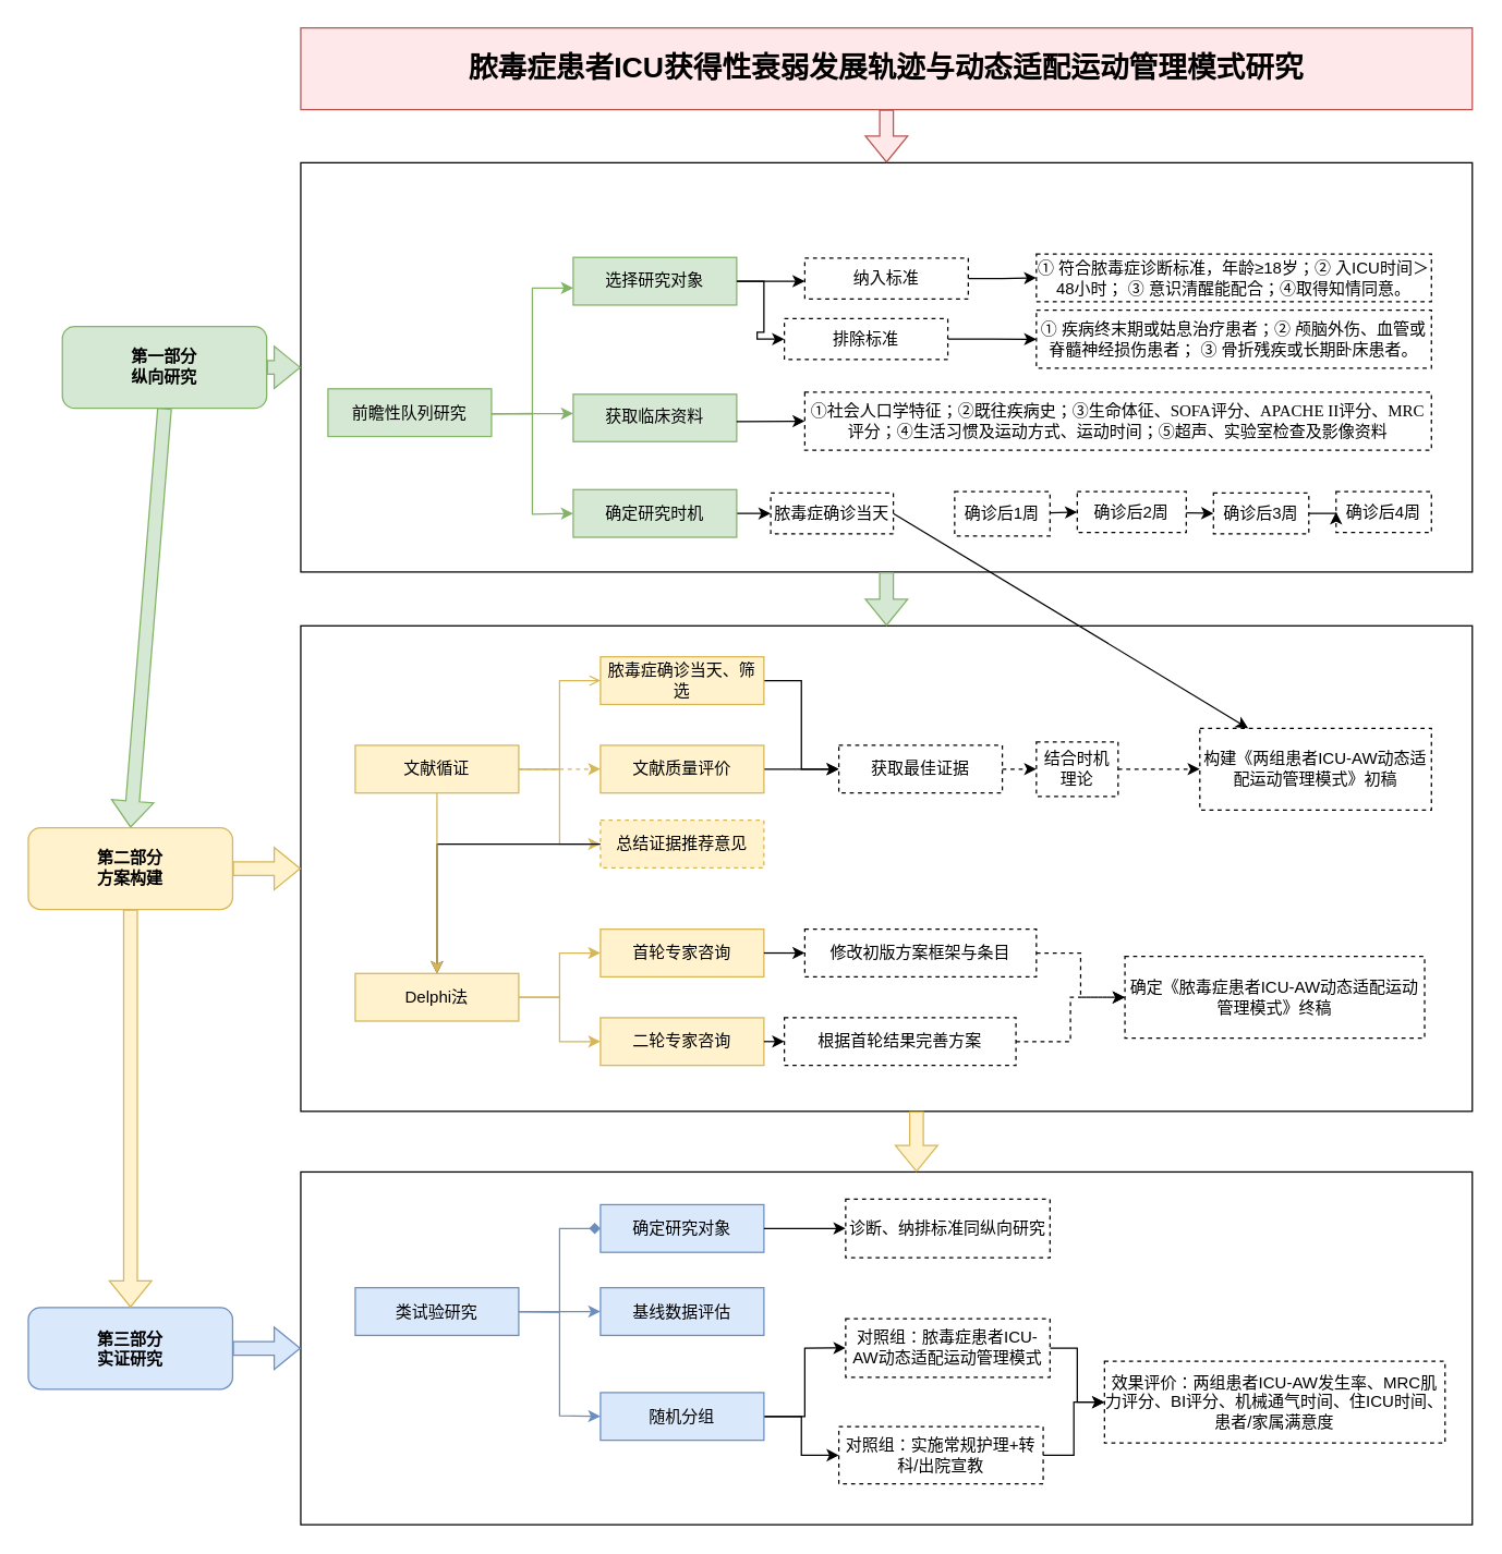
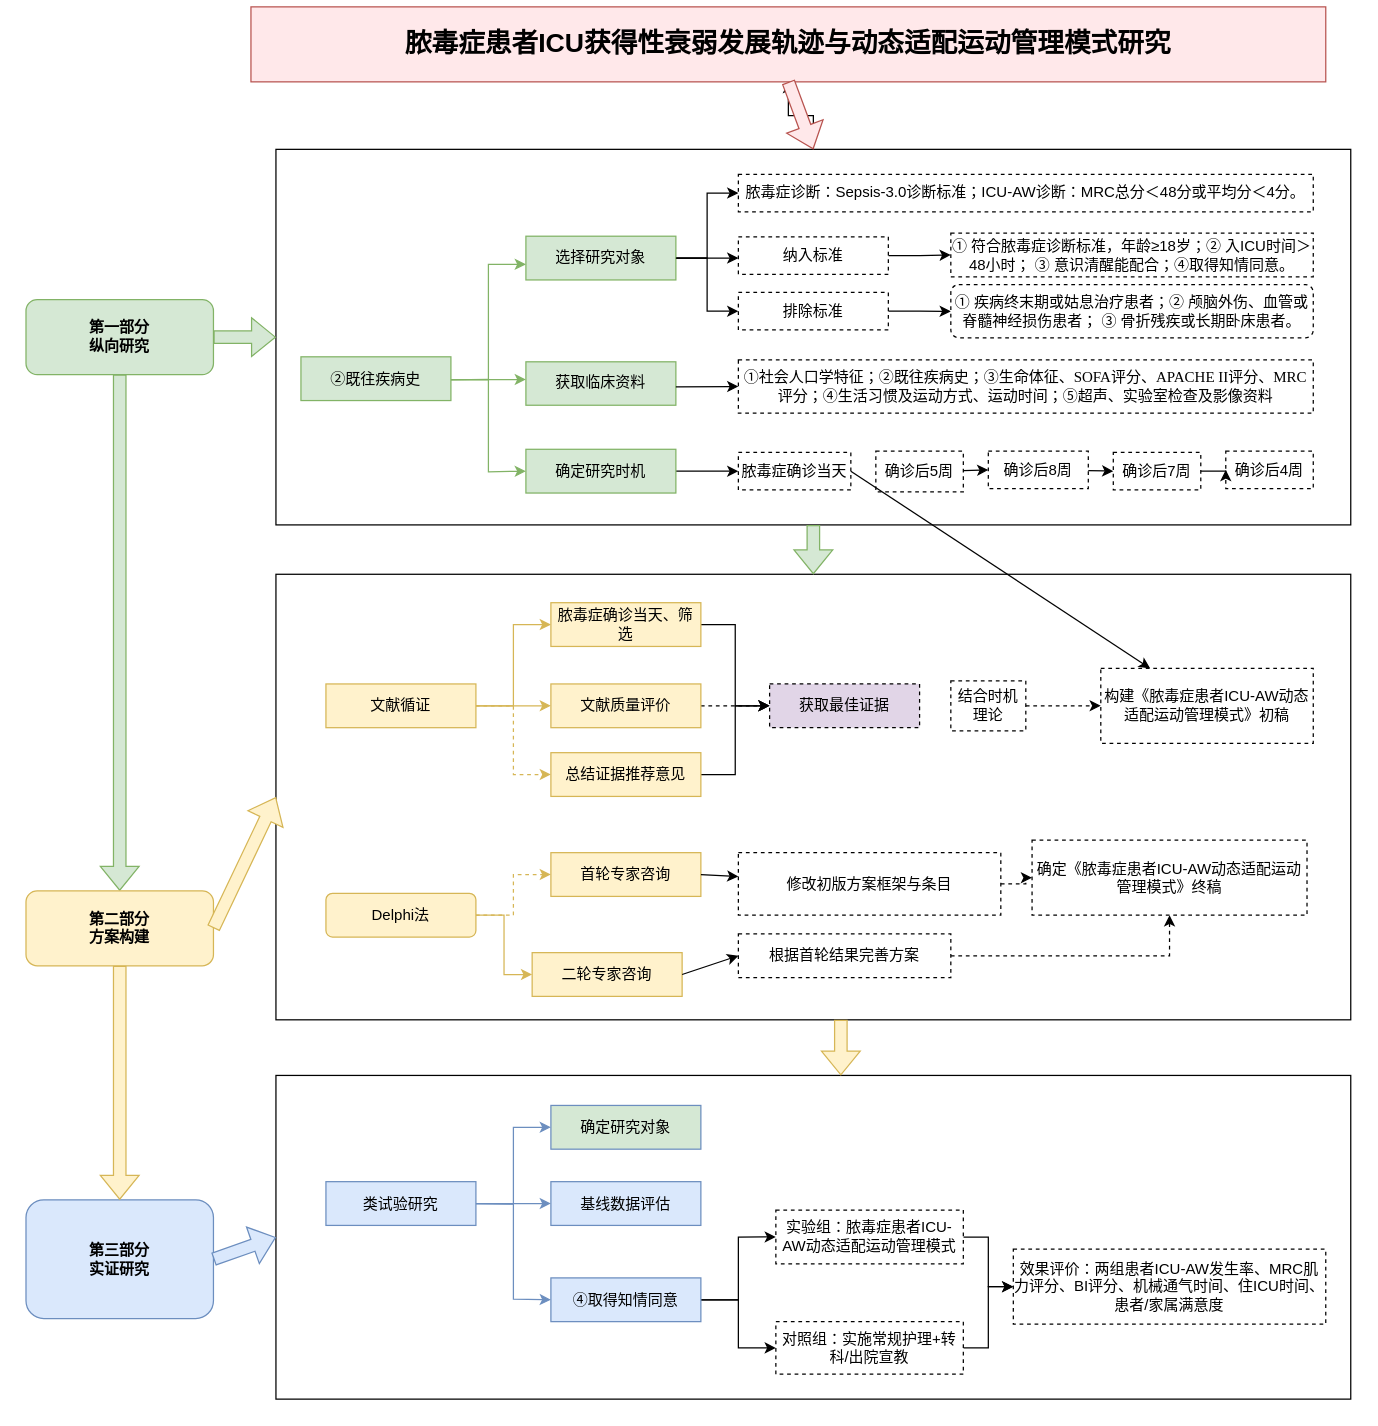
- <mxCell id="74" value="&lt;h2 style=&quot;margin-top: 13pt; margin-bottom: 13pt; break-after: avoid; line-height: 36.693px; font-family: Arial; font-size: 16pt;&quot; align=&quot;center&quot;&gt;&lt;b&gt;&lt;font face=&quot;仿宋&quot;&gt;脓毒症患者&lt;/font&gt;ICU&lt;font face=&quot;仿宋&quot;&gt;获得性衰弱发展轨迹与动态适配运动管理模式&lt;/font&gt;&lt;/b&gt;&lt;b&gt;&lt;span style=&quot;font-family: &amp;quot;Times New Roman Regular&amp;quot;; font-size: 16pt;&quot;&gt;&lt;font face=&quot;仿宋&quot;&gt;研究&lt;/font&gt;&lt;/span&gt;&lt;/b&gt;&lt;b&gt;&lt;span style=&quot;font-family: &amp;quot;Times New Roman Regular&amp;quot;; font-size: 16pt;&quot;&gt;&lt;/span&gt;&lt;/b&gt;&lt;/h2&gt;" style="rounded=0;whiteSpace=wrap;html=1;fillColor=#FFE8EA;strokeColor=#b85450;" vertex="1" parent="1"><mxGeometry x="220" y="20" width="860" height="60" as="geometry" /></mxCell>
+ <mxCell id="74" value="&lt;h2 style=&quot;margin-top: 13pt; margin-bottom: 13pt; break-after: avoid; line-height: 36.693px; font-family: Arial; font-size: 16pt;&quot; align=&quot;center&quot;&gt;&lt;b&gt;&lt;font face=&quot;仿宋&quot;&gt;脓毒症患者&lt;/font&gt;ICU&lt;font face=&quot;仿宋&quot;&gt;获得性衰弱发展轨迹与动态适配运动管理模式&lt;/font&gt;&lt;/b&gt;&lt;b&gt;&lt;span style=&quot;font-family: &amp;quot;Times New Roman Regular&amp;quot;; font-size: 16pt;&quot;&gt;&lt;font face=&quot;仿宋&quot;&gt;研究&lt;/font&gt;&lt;/span&gt;&lt;/b&gt;&lt;b&gt;&lt;span style=&quot;font-family: &amp;quot;Times New Roman Regular&amp;quot;; font-size: 16pt;&quot;&gt;&lt;/span&gt;&lt;/b&gt;&lt;/h2&gt;" style="rounded=0;whiteSpace=wrap;html=1;fillColor=#FFE8EA;strokeColor=#b85450;" vertex="1" parent="1"><mxGeometry x="200" y="5" width="860" height="60" as="geometry" /></mxCell>
+ <mxCell id="58" value="脓毒症诊断：Sepsis-3.0诊断标准；ICU-AW诊断：MRC总分＜48分或平均分＜4分。" style="rounded=0;whiteSpace=wrap;html=1;dashed=1;" parent="1" vertex="1"><mxGeometry x="590" y="139" width="460" height="30" as="geometry" /></mxCell>
+ <mxCell id="10" value="" style="edgeStyle=orthogonalEdgeStyle;rounded=0;orthogonalLoop=1;jettySize=auto;html=1;entryX=0;entryY=0.5;entryDx=0;entryDy=0;" parent="1" source="12" target="58" edge="1"><mxGeometry relative="1" as="geometry" /></mxCell>
- <mxCell id="62" value="排除标准" style="rounded=0;whiteSpace=wrap;html=1;dashed=1;" parent="1" vertex="1"><mxGeometry x="575" y="233.5" width="120" height="30" as="geometry" /></mxCell>
+ <mxCell id="62" value="排除标准" style="rounded=0;whiteSpace=wrap;html=1;dashed=1;" parent="1" vertex="1"><mxGeometry x="590" y="233.5" width="120" height="30" as="geometry" /></mxCell>
- <mxCell id="64" value="① 疾病终末期或姑息治疗患者；② 颅脑外伤、血管或脊髓神经损伤患者； ③ 骨折残疾或长期卧床患者。" style="rounded=0;whiteSpace=wrap;html=1;dashed=1;" parent="1" vertex="1"><mxGeometry x="760" y="227.25" width="290" height="42.5" as="geometry" /></mxCell>
+ <mxCell id="64" value="① 疾病终末期或姑息治疗患者；② 颅脑外伤、血管或脊髓神经损伤患者； ③ 骨折残疾或长期卧床患者。" style="whiteSpace=wrap;html=1;dashed=1;rounded=1;" parent="1" vertex="1"><mxGeometry x="760" y="227.25" width="290" height="42.5" as="geometry" /></mxCell>
- <mxCell id="6" value="&lt;b&gt;第一部分&lt;/b&gt;&lt;div&gt;&lt;b&gt;纵向研究&lt;/b&gt;&lt;/div&gt;" style="rounded=1;whiteSpace=wrap;html=1;fillColor=#d5e8d4;strokeColor=#82b366;" parent="1" vertex="1"><mxGeometry x="45" y="239.25" width="150" height="60" as="geometry" /></mxCell>
+ <mxCell id="6" value="&lt;b&gt;第一部分&lt;/b&gt;&lt;div&gt;&lt;b&gt;纵向研究&lt;/b&gt;&lt;/div&gt;" style="rounded=1;whiteSpace=wrap;html=1;fillColor=#d5e8d4;strokeColor=#82b366;" parent="1" vertex="1"><mxGeometry x="20" y="239.25" width="150" height="60" as="geometry" /></mxCell>
- <mxCell id="9" value="前瞻性队列研究" style="rounded=0;whiteSpace=wrap;html=1;fillColor=#d5e8d4;strokeColor=#82b366;" parent="1" vertex="1"><mxGeometry x="240" y="285" width="120" height="35" as="geometry" /></mxCell>
+ <mxCell id="9" value="②既往疾病史" style="rounded=0;whiteSpace=wrap;html=1;fillColor=#d5e8d4;strokeColor=#82b366;" parent="1" vertex="1"><mxGeometry x="240" y="285" width="120" height="35" as="geometry" /></mxCell>
- <mxCell id="65" value="脓毒症确诊当天" style="rounded=0;whiteSpace=wrap;html=1;dashed=1;" parent="1" vertex="1"><mxGeometry x="565" y="361.5" width="90" height="30" as="geometry" /></mxCell>
+ <mxCell id="65" value="脓毒症确诊当天" style="rounded=0;whiteSpace=wrap;html=1;dashed=1;" parent="1" vertex="1"><mxGeometry x="590" y="361.5" width="90" height="30" as="geometry" /></mxCell>
- <mxCell id="67" value="确诊后2周" style="rounded=0;whiteSpace=wrap;html=1;dashed=1;" parent="1" vertex="1"><mxGeometry x="790" y="360.5" width="80" height="30" as="geometry" /></mxCell>
+ <mxCell id="67" value="确诊后8周" style="rounded=0;whiteSpace=wrap;html=1;dashed=1;" parent="1" vertex="1"><mxGeometry x="790" y="360.5" width="80" height="30" as="geometry" /></mxCell>
- <mxCell id="66" value="确诊后1周" style="rounded=0;whiteSpace=wrap;html=1;dashed=1;" parent="1" vertex="1"><mxGeometry x="700" y="360.5" width="70" height="32.5" as="geometry" /></mxCell>
+ <mxCell id="66" value="确诊后5周" style="rounded=0;whiteSpace=wrap;html=1;dashed=1;" parent="1" vertex="1"><mxGeometry x="700" y="360.5" width="70" height="32.5" as="geometry" /></mxCell>
- <mxCell id="79" value="确诊后3周" style="rounded=0;whiteSpace=wrap;html=1;dashed=1;" vertex="1" parent="1"><mxGeometry x="890" y="361.5" width="70" height="30" as="geometry" /></mxCell>
+ <mxCell id="79" value="确诊后7周" style="rounded=0;whiteSpace=wrap;html=1;dashed=1;" vertex="1" parent="1"><mxGeometry x="890" y="361.5" width="70" height="30" as="geometry" /></mxCell>
- <mxCell id="18" value="" style="edgeStyle=orthogonalEdgeStyle;rounded=0;orthogonalLoop=1;jettySize=auto;html=1;entryX=0;entryY=0.5;entryDx=0;entryDy=0;fillColor=#fff2cc;strokeColor=#d6b656;endArrow=open;" parent="1" source="21" target="23" edge="1"><mxGeometry relative="1" as="geometry" /></mxCell>
+ <mxCell id="18" value="" style="edgeStyle=orthogonalEdgeStyle;rounded=0;orthogonalLoop=1;jettySize=auto;html=1;entryX=0;entryY=0.5;entryDx=0;entryDy=0;fillColor=#fff2cc;strokeColor=#d6b656;" parent="1" source="21" target="23" edge="1"><mxGeometry relative="1" as="geometry" /></mxCell>
- <mxCell id="19" value="" style="edgeStyle=orthogonalEdgeStyle;rounded=0;orthogonalLoop=1;jettySize=auto;html=1;entryX=0;entryY=0.5;entryDx=0;entryDy=0;fillColor=#fff2cc;strokeColor=#d6b656;dashed=1;" parent="1" source="21" target="25" edge="1"><mxGeometry relative="1" as="geometry" /></mxCell>
+ <mxCell id="19" value="" style="edgeStyle=orthogonalEdgeStyle;rounded=0;orthogonalLoop=1;jettySize=auto;html=1;entryX=0;entryY=0.5;entryDx=0;entryDy=0;fillColor=#fff2cc;strokeColor=#d6b656;" parent="1" source="21" target="25" edge="1"><mxGeometry relative="1" as="geometry" /></mxCell>
- <mxCell id="24" value="" style="edgeStyle=orthogonalEdgeStyle;rounded=0;orthogonalLoop=1;jettySize=auto;html=1;" parent="1" source="25" target="49" edge="1"><mxGeometry relative="1" as="geometry" /></mxCell>
+ <mxCell id="24" value="" style="edgeStyle=orthogonalEdgeStyle;rounded=0;orthogonalLoop=1;jettySize=auto;html=1;dashed=1;" parent="1" source="25" target="49" edge="1"><mxGeometry relative="1" as="geometry" /></mxCell>
- <mxCell id="49" value="获取最佳证据" style="rounded=0;whiteSpace=wrap;html=1;dashed=1;" parent="1" vertex="1"><mxGeometry x="615" y="546.75" width="120" height="35" as="geometry" /></mxCell>
+ <mxCell id="49" value="获取最佳证据" style="rounded=0;whiteSpace=wrap;html=1;dashed=1;fillColor=#e1d5e7;" parent="1" vertex="1"><mxGeometry x="615" y="546.75" width="120" height="35" as="geometry" /></mxCell>
- <mxCell id="84" value="" style="endArrow=classic;html=1;rounded=0;entryX=0;entryY=0.5;entryDx=0;entryDy=0;exitX=1;exitY=0.5;exitDx=0;exitDy=0;dashed=1;" edge="1" parent="1" source="49" target="83"><mxGeometry width="50" height="50" relative="1" as="geometry"><mxPoint x="480" y="629" as="sourcePoint" /><mxPoint x="530" y="579" as="targetPoint" /></mxGeometry></mxCell>
- <mxCell id="50" value="构建《两组患者ICU-AW动态适配运动管理模式》初稿" style="rounded=0;whiteSpace=wrap;html=1;dashed=1;" parent="1" vertex="1"><mxGeometry x="880" y="534.25" width="170" height="60" as="geometry" /></mxCell>
+ <mxCell id="50" value="构建《脓毒症患者ICU-AW动态适配运动管理模式》初稿" style="rounded=0;whiteSpace=wrap;html=1;dashed=1;" parent="1" vertex="1"><mxGeometry x="880" y="534.25" width="170" height="60" as="geometry" /></mxCell>
- <mxCell id="20" value="" style="edgeStyle=orthogonalEdgeStyle;rounded=0;orthogonalLoop=1;jettySize=auto;html=1;entryX=0;entryY=0.5;entryDx=0;entryDy=0;fillColor=#fff2cc;strokeColor=#d6b656;" parent="1" source="21" target="27" edge="1"><mxGeometry relative="1" as="geometry" /></mxCell>
+ <mxCell id="20" value="" style="edgeStyle=orthogonalEdgeStyle;rounded=0;orthogonalLoop=1;jettySize=auto;html=1;entryX=0;entryY=0.5;entryDx=0;entryDy=0;fillColor=#fff2cc;strokeColor=#d6b656;dashed=1;" parent="1" source="21" target="27" edge="1"><mxGeometry relative="1" as="geometry" /></mxCell>
- <mxCell id="33" value="" style="endArrow=classic;html=1;rounded=0;exitX=0.5;exitY=1;exitDx=0;exitDy=0;entryX=0.5;entryY=0;entryDx=0;entryDy=0;fillColor=#fff2cc;strokeColor=#d6b656;" parent="1" source="21" target="30" edge="1"><mxGeometry width="50" height="50" relative="1" as="geometry"><mxPoint x="590" y="581.75" as="sourcePoint" /><mxPoint x="640" y="531.75" as="targetPoint" /></mxGeometry></mxCell>
- <mxCell id="26" value="" style="edgeStyle=orthogonalEdgeStyle;rounded=0;orthogonalLoop=1;jettySize=auto;html=1;" parent="1" source="27" target="30" edge="1"><mxGeometry relative="1" as="geometry" /></mxCell>
+ <mxCell id="26" value="" style="edgeStyle=orthogonalEdgeStyle;rounded=0;orthogonalLoop=1;jettySize=auto;html=1;entryX=0;entryY=0.5;entryDx=0;entryDy=0;" parent="1" source="27" target="49" edge="1"><mxGeometry relative="1" as="geometry" /></mxCell>
- <mxCell id="27" value="总结证据推荐意见" style="rounded=0;whiteSpace=wrap;html=1;fillColor=#fff2cc;strokeColor=#d6b656;dashed=1;" parent="1" vertex="1"><mxGeometry x="440" y="601.75" width="120" height="35" as="geometry" /></mxCell>
+ <mxCell id="27" value="总结证据推荐意见" style="rounded=0;whiteSpace=wrap;html=1;fillColor=#fff2cc;strokeColor=#d6b656;" parent="1" vertex="1"><mxGeometry x="440" y="601.75" width="120" height="35" as="geometry" /></mxCell>
- <mxCell id="17" value="&lt;b&gt;第二部分&lt;/b&gt;&lt;div&gt;&lt;b&gt;方案构建&lt;/b&gt;&lt;/div&gt;" style="rounded=1;whiteSpace=wrap;html=1;fillColor=#fff2cc;strokeColor=#d6b656;fillStyle=auto;" parent="1" vertex="1"><mxGeometry x="20" y="607.25" width="150" height="60" as="geometry" /></mxCell>
+ <mxCell id="17" value="&lt;b&gt;第二部分&lt;/b&gt;&lt;div&gt;&lt;b&gt;方案构建&lt;/b&gt;&lt;/div&gt;" style="rounded=1;whiteSpace=wrap;html=1;fillColor=#fff2cc;strokeColor=#d6b656;fillStyle=auto;" parent="1" vertex="1"><mxGeometry x="20" y="712.25" width="150" height="60" as="geometry" /></mxCell>
- <mxCell id="52" value="修改初版方案框架与条目" style="rounded=0;whiteSpace=wrap;html=1;dashed=1;" parent="1" vertex="1"><mxGeometry x="590" y="681.75" width="170" height="35" as="geometry" /></mxCell>
+ <mxCell id="52" value="修改初版方案框架与条目" style="rounded=0;whiteSpace=wrap;html=1;dashed=1;" parent="1" vertex="1"><mxGeometry x="590" y="681.75" width="210" height="50" as="geometry" /></mxCell>
- <mxCell id="28" value="" style="edgeStyle=orthogonalEdgeStyle;rounded=0;orthogonalLoop=1;jettySize=auto;html=1;entryX=0;entryY=0.5;entryDx=0;entryDy=0;fillColor=#fff2cc;strokeColor=#d6b656;" parent="1" source="30" target="31" edge="1"><mxGeometry relative="1" as="geometry" /></mxCell>
+ <mxCell id="28" value="" style="edgeStyle=orthogonalEdgeStyle;rounded=0;orthogonalLoop=1;jettySize=auto;html=1;entryX=0;entryY=0.5;entryDx=0;entryDy=0;fillColor=#fff2cc;strokeColor=#d6b656;dashed=1;" parent="1" source="30" target="31" edge="1"><mxGeometry relative="1" as="geometry" /></mxCell>
- <mxCell id="30" value="Delphi法" style="rounded=0;whiteSpace=wrap;html=1;fillColor=#fff2cc;strokeColor=#d6b656;" parent="1" vertex="1"><mxGeometry x="260" y="714.25" width="120" height="35" as="geometry" /></mxCell>
+ <mxCell id="30" value="Delphi法" style="whiteSpace=wrap;html=1;fillColor=#fff2cc;strokeColor=#d6b656;rounded=1;" parent="1" vertex="1"><mxGeometry x="260" y="714.25" width="120" height="35" as="geometry" /></mxCell>
- <mxCell id="55" value="确定《脓毒症患者ICU-AW动态适配运动管理模式》终稿" style="rounded=0;whiteSpace=wrap;html=1;dashed=1;" parent="1" vertex="1"><mxGeometry x="825" y="701.75" width="220" height="60" as="geometry" /></mxCell>
+ <mxCell id="55" value="确定《脓毒症患者ICU-AW动态适配运动管理模式》终稿" style="rounded=0;whiteSpace=wrap;html=1;dashed=1;" parent="1" vertex="1"><mxGeometry x="825" y="671.75" width="220" height="60" as="geometry" /></mxCell>
- <mxCell id="32" value="二轮专家咨询" style="rounded=0;whiteSpace=wrap;html=1;fillColor=#fff2cc;strokeColor=#d6b656;" parent="1" vertex="1"><mxGeometry x="440" y="746.75" width="120" height="35" as="geometry" /></mxCell>
+ <mxCell id="32" value="二轮专家咨询" style="rounded=0;whiteSpace=wrap;html=1;fillColor=#fff2cc;strokeColor=#d6b656;" parent="1" vertex="1"><mxGeometry x="425" y="761.75" width="120" height="35" as="geometry" /></mxCell>
- <mxCell id="54" value="根据首轮结果完善方案" style="rounded=0;whiteSpace=wrap;html=1;dashed=1;" parent="1" vertex="1"><mxGeometry x="575" y="746.75" width="170" height="35" as="geometry" /></mxCell>
+ <mxCell id="54" value="根据首轮结果完善方案" style="rounded=0;whiteSpace=wrap;html=1;dashed=1;" parent="1" vertex="1"><mxGeometry x="590" y="746.75" width="170" height="35" as="geometry" /></mxCell>
- <mxCell id="36" value="" style="edgeStyle=orthogonalEdgeStyle;rounded=0;orthogonalLoop=1;jettySize=auto;html=1;entryX=0;entryY=0.5;entryDx=0;entryDy=0;fillColor=#dae8fc;strokeColor=#6c8ebf;endArrow=diamond;" parent="1" source="38" target="39" edge="1"><mxGeometry relative="1" as="geometry" /></mxCell>
+ <mxCell id="36" value="" style="edgeStyle=orthogonalEdgeStyle;rounded=0;orthogonalLoop=1;jettySize=auto;html=1;entryX=0;entryY=0.5;entryDx=0;entryDy=0;fillColor=#dae8fc;strokeColor=#6c8ebf;" parent="1" source="38" target="39" edge="1"><mxGeometry relative="1" as="geometry" /></mxCell>
- <mxCell id="39" value="确定研究对象" style="rounded=0;whiteSpace=wrap;html=1;fillColor=#dae8fc;strokeColor=#6c8ebf;" parent="1" vertex="1"><mxGeometry x="440" y="884" width="120" height="35" as="geometry" /></mxCell>
+ <mxCell id="39" value="确定研究对象" style="rounded=0;whiteSpace=wrap;html=1;fillColor=#d5e8d4;strokeColor=#6c8ebf;" parent="1" vertex="1"><mxGeometry x="440" y="884" width="120" height="35" as="geometry" /></mxCell>
- <mxCell id="87" value="" style="endArrow=classic;html=1;rounded=0;exitX=1;exitY=0.5;exitDx=0;exitDy=0;entryX=0;entryY=0.5;entryDx=0;entryDy=0;" edge="1" parent="1" source="39" target="86"><mxGeometry width="50" height="50" relative="1" as="geometry"><mxPoint x="670" y="1029" as="sourcePoint" /><mxPoint x="720" y="979" as="targetPoint" /></mxGeometry></mxCell>
- <mxCell id="86" value="诊断、纳排标准同纵向研究" style="rounded=0;whiteSpace=wrap;html=1;dashed=1;" vertex="1" parent="1"><mxGeometry x="620" y="880" width="150" height="43" as="geometry" /></mxCell>
- <mxCell id="45" value="对照组：脓毒症患者ICU-AW动态适配运动管理模式" style="rounded=0;whiteSpace=wrap;html=1;dashed=1;" parent="1" vertex="1"><mxGeometry x="620" y="967.75" width="150" height="43" as="geometry" /></mxCell>
+ <mxCell id="45" value="实验组：脓毒症患者ICU-AW动态适配运动管理模式" style="rounded=0;whiteSpace=wrap;html=1;dashed=1;" parent="1" vertex="1"><mxGeometry x="620" y="967.75" width="150" height="43" as="geometry" /></mxCell>
- <mxCell id="34" value="&lt;b&gt;第三部分&lt;/b&gt;&lt;div&gt;&lt;b&gt;实证研究&lt;/b&gt;&lt;/div&gt;" style="rounded=1;whiteSpace=wrap;html=1;fillColor=#dae8fc;strokeColor=#6c8ebf;" parent="1" vertex="1"><mxGeometry x="20" y="959.5" width="150" height="60" as="geometry" /></mxCell>
+ <mxCell id="34" value="&lt;b&gt;第三部分&lt;/b&gt;&lt;div&gt;&lt;b&gt;实证研究&lt;/b&gt;&lt;/div&gt;" style="rounded=1;whiteSpace=wrap;html=1;fillColor=#dae8fc;strokeColor=#6c8ebf;" parent="1" vertex="1"><mxGeometry x="20" y="959.5" width="150" height="95" as="geometry" /></mxCell>
- <mxCell id="43" value="随机分组" style="rounded=0;whiteSpace=wrap;html=1;fillColor=#dae8fc;strokeColor=#6c8ebf;" parent="1" vertex="1"><mxGeometry x="440" y="1022" width="120" height="35" as="geometry" /></mxCell>
+ <mxCell id="43" value="④取得知情同意" style="rounded=0;whiteSpace=wrap;html=1;fillColor=#dae8fc;strokeColor=#6c8ebf;" parent="1" vertex="1"><mxGeometry x="440" y="1022" width="120" height="35" as="geometry" /></mxCell>
- <mxCell id="47" value="对照组：实施常规护理+转科/出院宣教" style="rounded=0;whiteSpace=wrap;html=1;dashed=1;" parent="1" vertex="1"><mxGeometry x="615" y="1047" width="150" height="42" as="geometry" /></mxCell>
+ <mxCell id="47" value="对照组：实施常规护理+转科/出院宣教" style="rounded=0;whiteSpace=wrap;html=1;dashed=1;" parent="1" vertex="1"><mxGeometry x="620" y="1057" width="150" height="42" as="geometry" /></mxCell>
